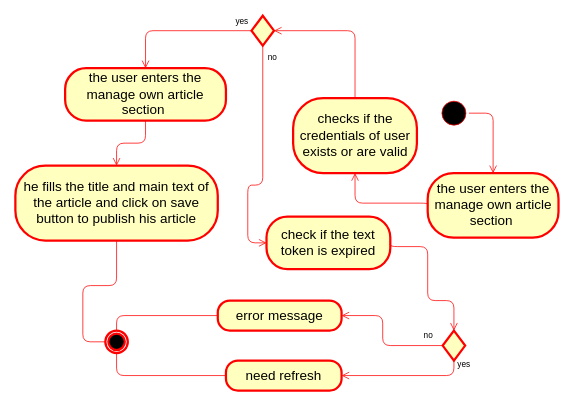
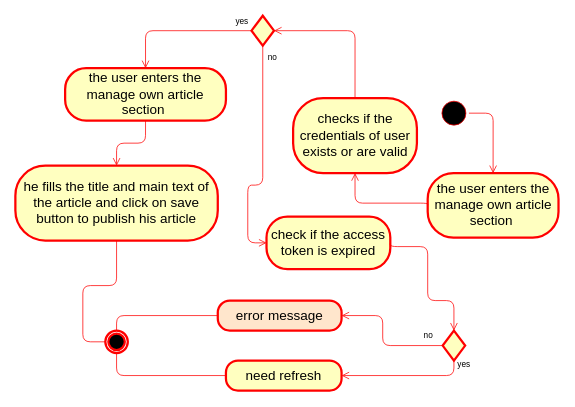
- <mxCell id="15" value="check if the text token is expired" style="rounded=1;whiteSpace=wrap;html=1;arcSize=40;fontColor=#000000;fillColor=#ffffc0;strokeColor=#ff0000;strokeWidth=3;fontSize=18;" vertex="1" parent="1"><mxGeometry x="355" y="288" width="165.13" height="70" as="geometry" /></mxCell>
+ <mxCell id="15" value="check if the access token is expired" style="rounded=1;whiteSpace=wrap;html=1;arcSize=40;fontColor=#000000;fillColor=#ffffc0;strokeColor=#ff0000;strokeWidth=3;fontSize=18;" vertex="1" parent="1"><mxGeometry x="355" y="288" width="165.13" height="70" as="geometry" /></mxCell>
- <mxCell id="20" value="error message" style="rounded=1;whiteSpace=wrap;html=1;arcSize=40;fontColor=#000000;fillColor=#ffffc0;strokeColor=#ff0000;strokeWidth=3;fontSize=18;" vertex="1" parent="1"><mxGeometry x="290" y="400" width="165.13" height="40" as="geometry" /></mxCell>
+ <mxCell id="20" value="error message" style="rounded=1;whiteSpace=wrap;html=1;arcSize=40;fontColor=#000000;fillColor=#ffe6cc;strokeColor=#ff0000;strokeWidth=3;fontSize=18;" vertex="1" parent="1"><mxGeometry x="290" y="400" width="165.13" height="40" as="geometry" /></mxCell>
